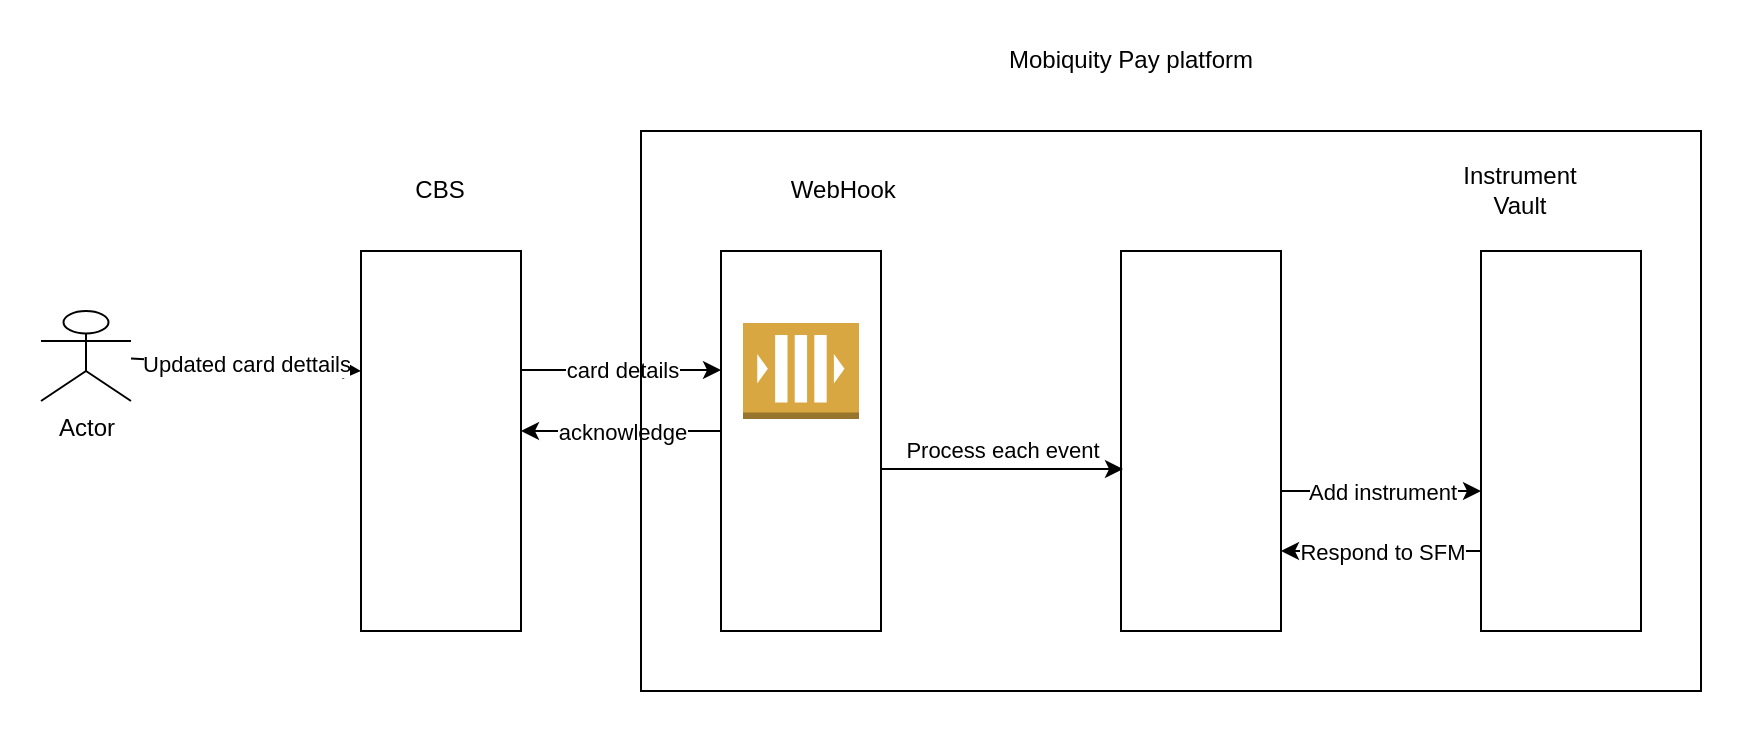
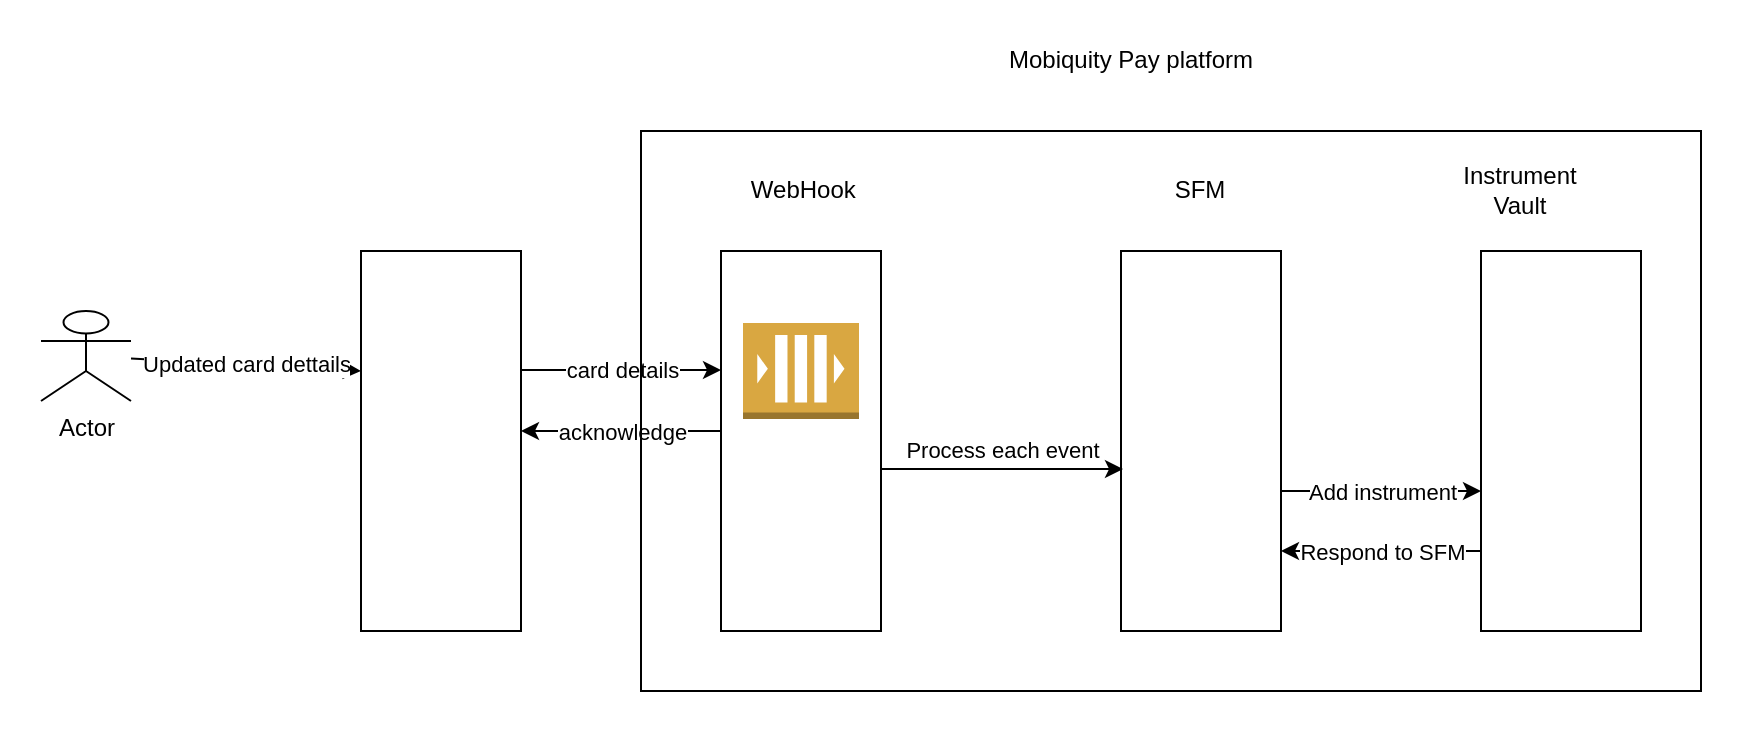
- <mxCell id="7" value="CBS" style="text;html=1;strokeColor=none;fillColor=none;align=center;verticalAlign=middle;whiteSpace=wrap;rounded=0;" vertex="1" parent="1"><mxGeometry x="200" y="85" width="40" height="20" as="geometry" /></mxCell>
- <mxCell id="5" value="&amp;nbsp;WebHook" style="text;html=1;strokeColor=none;fillColor=none;align=center;verticalAlign=middle;whiteSpace=wrap;rounded=0;" vertex="1" parent="1"><mxGeometry x="400" y="85" width="40" height="20" as="geometry" /></mxCell>
+ <mxCell id="5" value="&amp;nbsp;WebHook" style="text;html=1;strokeColor=none;fillColor=none;align=center;verticalAlign=middle;whiteSpace=wrap;rounded=0;" vertex="1" parent="1"><mxGeometry x="380" y="85" width="40" height="20" as="geometry" /></mxCell>
+ <mxCell id="6" value="SFM" style="text;html=1;strokeColor=none;fillColor=none;align=center;verticalAlign=middle;whiteSpace=wrap;rounded=0;" vertex="1" parent="1"><mxGeometry x="580" y="85" width="40" height="20" as="geometry" /></mxCell>
